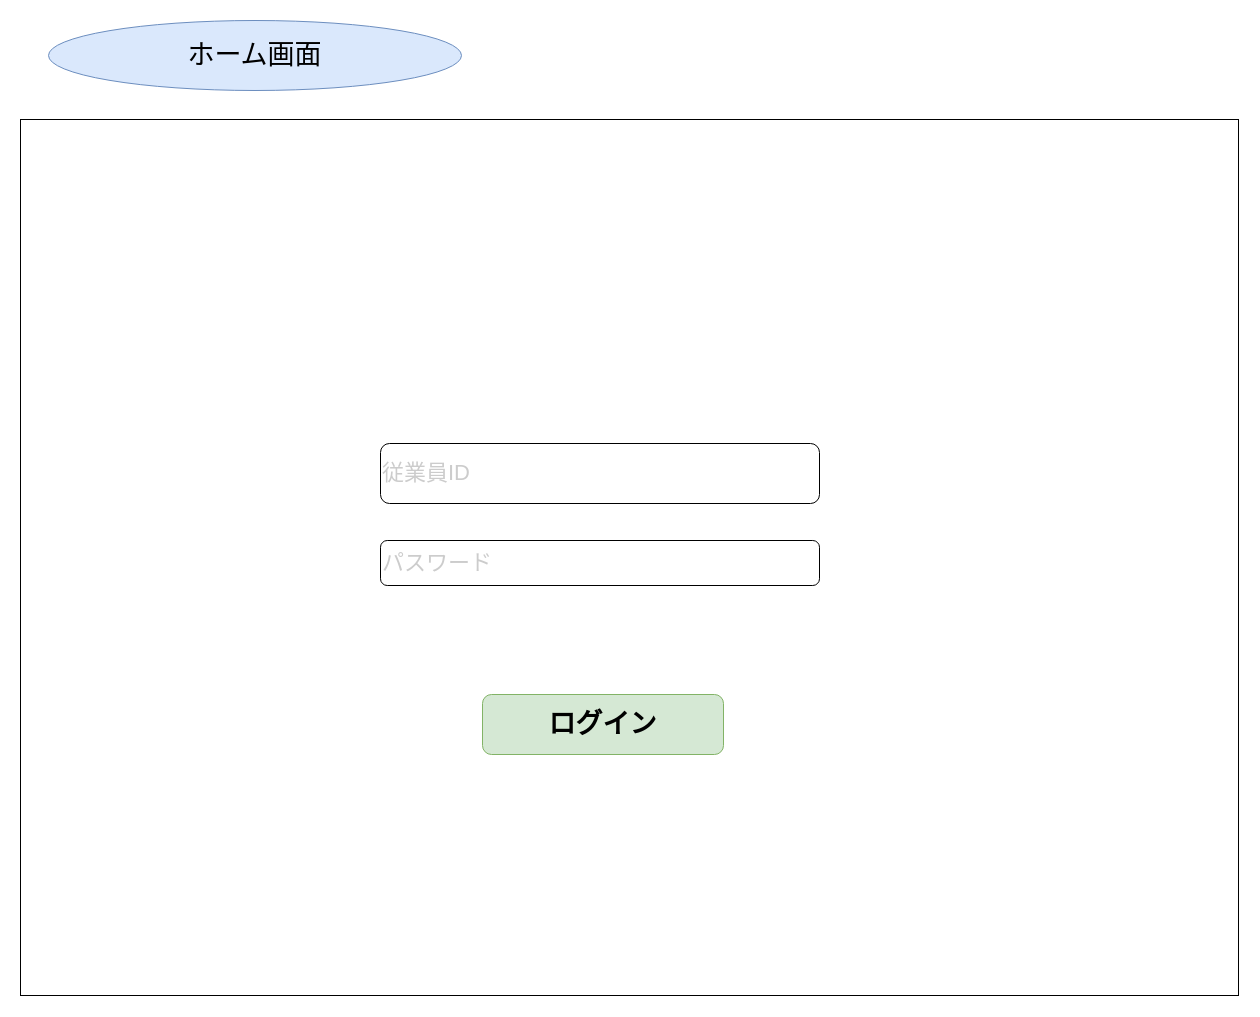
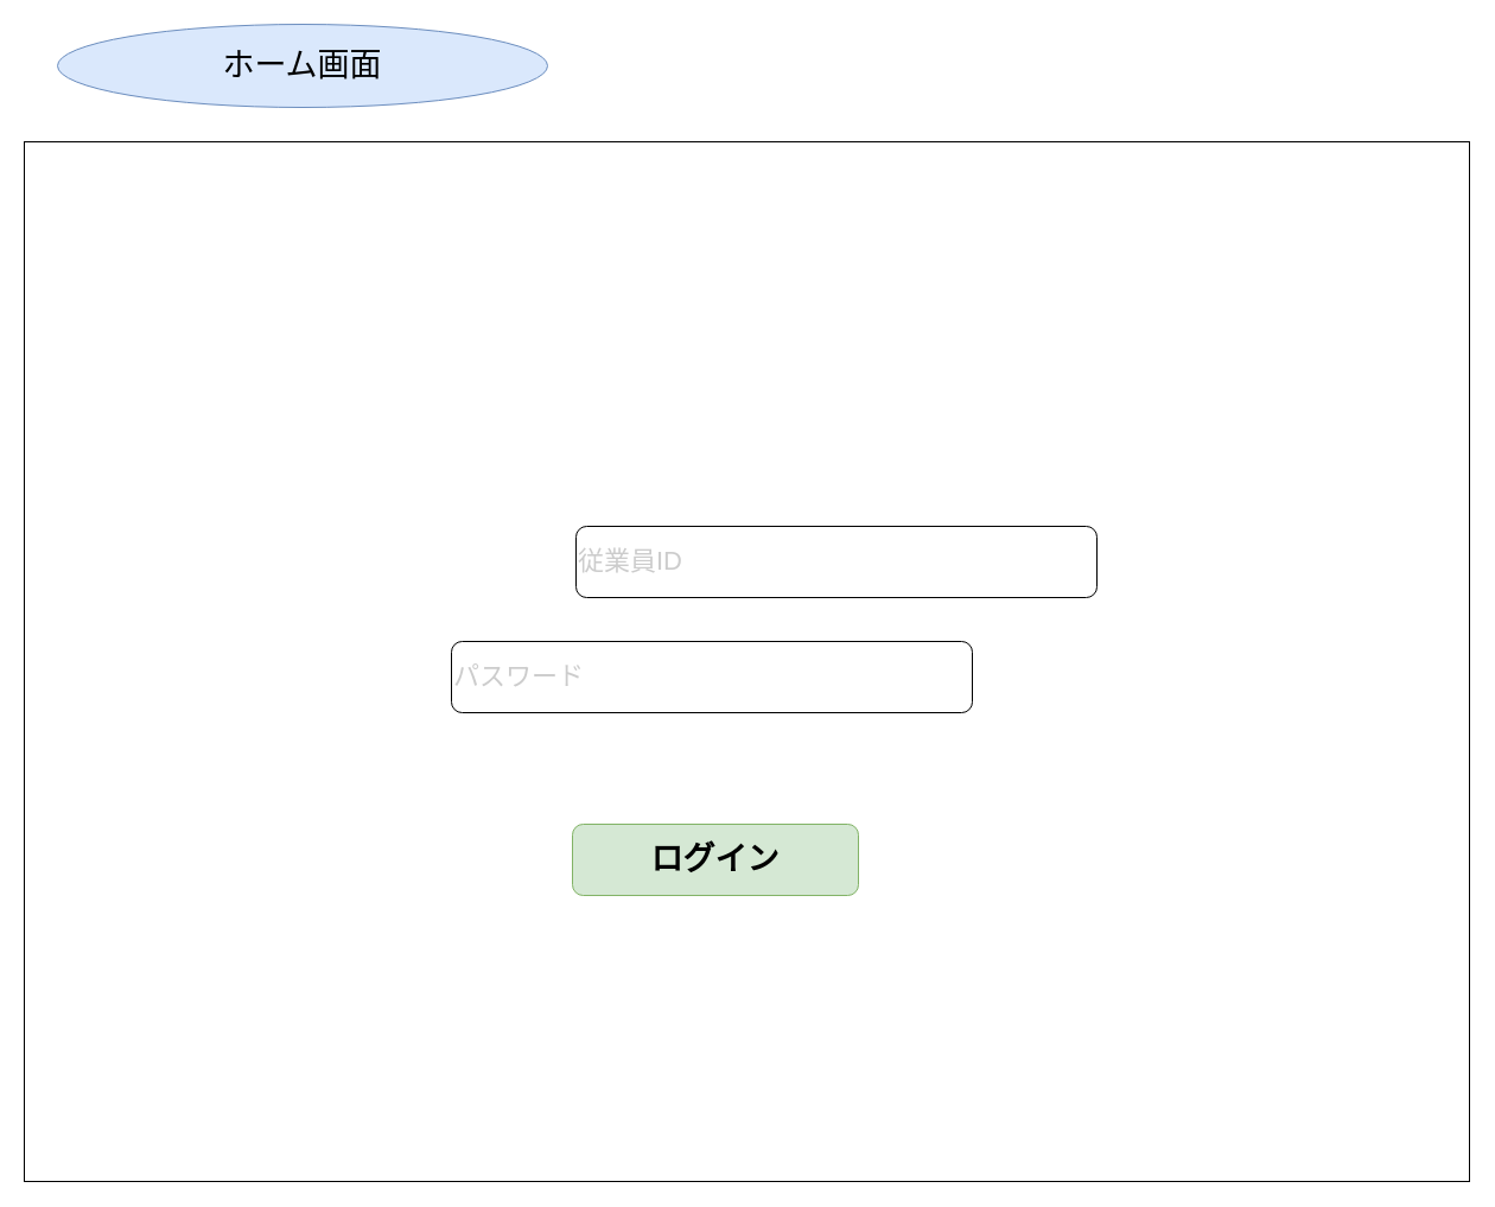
- <mxCell id="4" value="&lt;font style=&quot;font-size: 22px&quot; color=&quot;#cccccc&quot;&gt;従業員ID&lt;/font&gt;" style="rounded=1;whiteSpace=wrap;html=1;align=left;" vertex="1" parent="3"><mxGeometry x="380" y="443" width="439" height="60" as="geometry" /></mxCell>
+ <mxCell id="4" value="&lt;font style=&quot;font-size: 22px&quot; color=&quot;#cccccc&quot;&gt;従業員ID&lt;/font&gt;" style="rounded=1;whiteSpace=wrap;html=1;align=left;" vertex="1" parent="3"><mxGeometry x="485" y="443" width="439" height="60" as="geometry" /></mxCell>
- <mxCell id="5" value="&lt;font color=&quot;#cccccc&quot;&gt;&lt;span style=&quot;font-size: 22px&quot;&gt;パスワード&lt;/span&gt;&lt;/font&gt;" style="rounded=1;whiteSpace=wrap;html=1;align=left;" vertex="1" parent="3"><mxGeometry x="380" y="540" width="439" height="45" as="geometry" /></mxCell>
+ <mxCell id="5" value="&lt;font color=&quot;#cccccc&quot;&gt;&lt;span style=&quot;font-size: 22px&quot;&gt;パスワード&lt;/span&gt;&lt;/font&gt;" style="rounded=1;whiteSpace=wrap;html=1;align=left;" vertex="1" parent="3"><mxGeometry x="380" y="540" width="439" height="60" as="geometry" /></mxCell>
